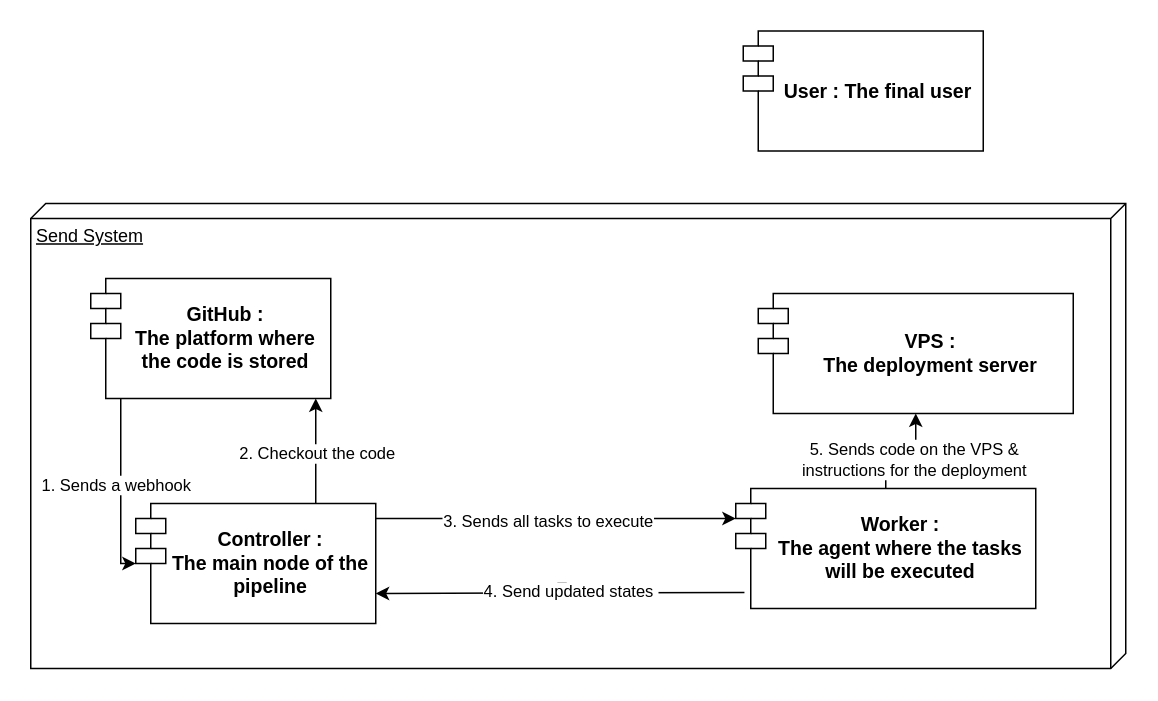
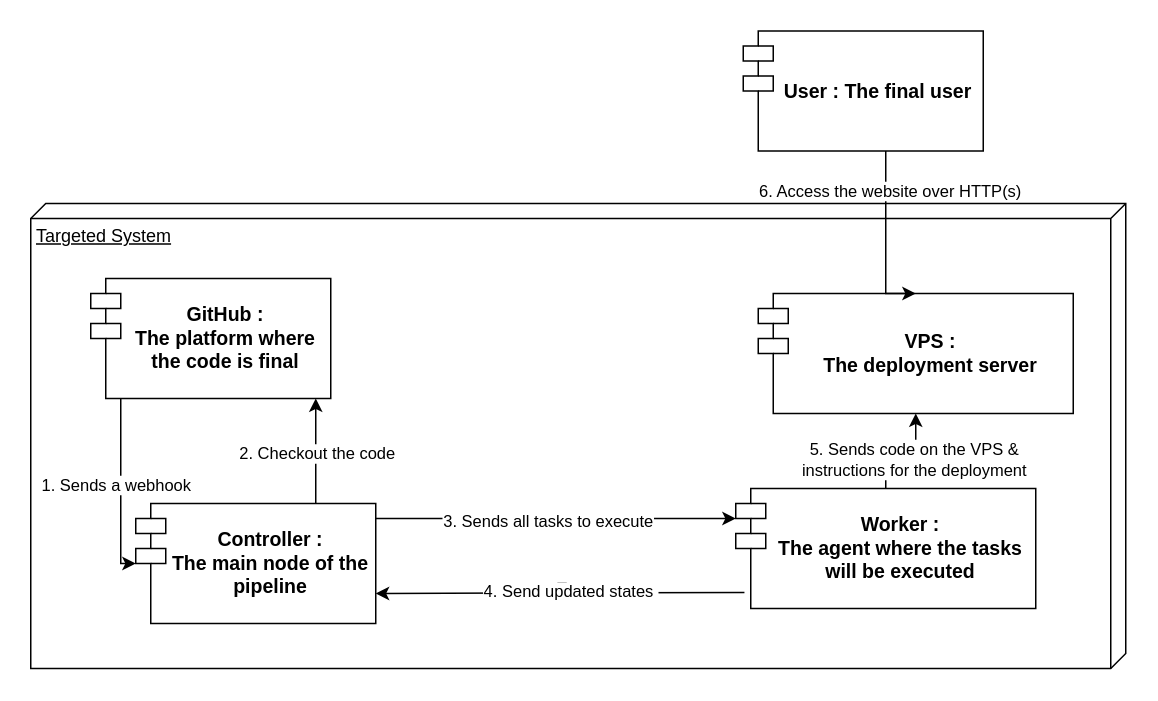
+ <mxCell id="15" style="edgeStyle=orthogonalEdgeStyle;rounded=0;orthogonalLoop=1;jettySize=auto;html=1;entryX=0.5;entryY=0;entryDx=0;entryDy=0;" edge="1" parent="1" source="17" target="3"><mxGeometry relative="1" as="geometry"><Array as="points"><mxPoint x="590" y="105" /><mxPoint x="590" y="105" /></Array></mxGeometry></mxCell>
+ <mxCell id="16" value="6. Access the website over HTTP(s)" style="edgeLabel;html=1;align=center;verticalAlign=middle;resizable=0;points=[];" vertex="1" connectable="0" parent="15"><mxGeometry x="-0.547" y="2" relative="1" as="geometry"><mxPoint as="offset" /></mxGeometry></mxCell>
- <mxCell id="2" value="Send System" style="verticalAlign=top;align=left;spacingTop=8;spacingLeft=2;spacingRight=12;shape=cube;size=10;direction=south;fontStyle=4;html=1;whiteSpace=wrap;" vertex="1" parent="1"><mxGeometry x="20" y="135" width="730" height="310" as="geometry" /></mxCell>
+ <mxCell id="2" value="Targeted System" style="verticalAlign=top;align=left;spacingTop=8;spacingLeft=2;spacingRight=12;shape=cube;size=10;direction=south;fontStyle=4;html=1;whiteSpace=wrap;" vertex="1" parent="1"><mxGeometry x="20" y="135" width="730" height="310" as="geometry" /></mxCell>
- <mxCell id="6" value="&lt;font style=&quot;font-size: 13px;&quot;&gt;&lt;b&gt;GitHub :&lt;br&gt;The platform where the code is stored&lt;/b&gt;&lt;/font&gt;" style="shape=module;align=left;spacingLeft=20;align=center;verticalAlign=middle;whiteSpace=wrap;html=1;" vertex="1" parent="1"><mxGeometry x="60" y="185" width="160" height="80" as="geometry" /></mxCell>
+ <mxCell id="6" value="&lt;font style=&quot;font-size: 13px;&quot;&gt;&lt;b&gt;GitHub :&lt;br&gt;The platform where the code is final&lt;/b&gt;&lt;/font&gt;" style="shape=module;align=left;spacingLeft=20;align=center;verticalAlign=middle;whiteSpace=wrap;html=1;" vertex="1" parent="1"><mxGeometry x="60" y="185" width="160" height="80" as="geometry" /></mxCell>
